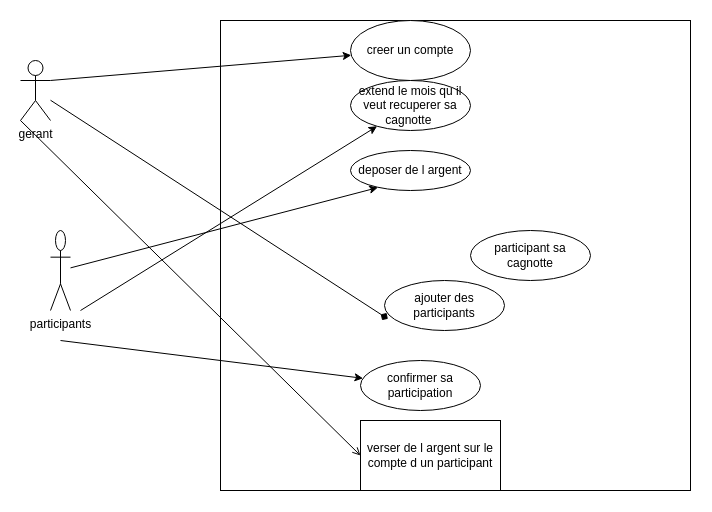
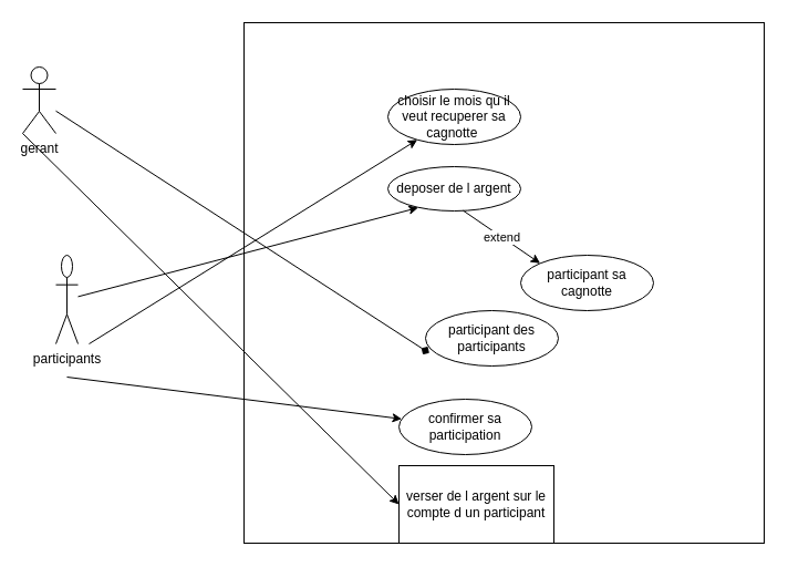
- <mxCell id="4" value="creer un compte" style="ellipse;whiteSpace=wrap;html=1;" parent="1" vertex="1"><mxGeometry x="350" y="20" width="120" height="60" as="geometry" /></mxCell>
- <mxCell id="12" value="" style="endArrow=classic;html=1;exitX=1;exitY=0.333;exitDx=0;exitDy=0;exitPerimeter=0;" parent="1" source="10" target="4" edge="1"><mxGeometry width="50" height="50" relative="1" as="geometry"><mxPoint x="110" y="130" as="sourcePoint" /><mxPoint x="160" y="80" as="targetPoint" /></mxGeometry></mxCell>
- <mxCell id="5" value="extend le mois qu il veut recuperer sa cagnotte&amp;nbsp;" style="ellipse;whiteSpace=wrap;html=1;" parent="1" vertex="1"><mxGeometry x="350" y="80" width="120" height="50" as="geometry" /></mxCell>
+ <mxCell id="5" value="choisir le mois qu il veut recuperer sa cagnotte&amp;nbsp;" style="ellipse;whiteSpace=wrap;html=1;" parent="1" vertex="1"><mxGeometry x="350" y="80" width="120" height="50" as="geometry" /></mxCell>
+ <mxCell id="18" value="" style="endArrow=classic;html=1;exitX=0.567;exitY=0.993;exitDx=0;exitDy=0;exitPerimeter=0;entryX=0;entryY=0;entryDx=0;entryDy=0;" parent="1" source="6" target="7" edge="1"><mxGeometry relative="1" as="geometry"><mxPoint x="280" y="240" as="sourcePoint" /><mxPoint x="440" y="240" as="targetPoint" /></mxGeometry></mxCell>
+ <mxCell id="19" value="extend" style="edgeLabel;resizable=0;html=1;align=center;verticalAlign=middle;" parent="18" connectable="0" vertex="1"><mxGeometry relative="1" as="geometry" /></mxCell>
- <mxCell id="8" value="ajouter des participants" style="ellipse;whiteSpace=wrap;html=1;" parent="1" vertex="1"><mxGeometry x="384" y="280" width="120" height="50" as="geometry" /></mxCell>
+ <mxCell id="8" value="participant des participants" style="ellipse;whiteSpace=wrap;html=1;" parent="1" vertex="1"><mxGeometry x="384" y="280" width="120" height="50" as="geometry" /></mxCell>
- <mxCell id="17" value="" style="endArrow=open;html=1;exitX=0;exitY=1;exitDx=0;exitDy=0;exitPerimeter=0;entryX=0;entryY=0.5;entryDx=0;entryDy=0;" parent="1" source="10" target="16" edge="1"><mxGeometry width="50" height="50" relative="1" as="geometry"><mxPoint x="0" y="250" as="sourcePoint" /><mxPoint x="50" y="200" as="targetPoint" /></mxGeometry></mxCell>
+ <mxCell id="17" value="" style="endArrow=classic;html=1;exitX=0;exitY=1;exitDx=0;exitDy=0;exitPerimeter=0;entryX=0;entryY=0.5;entryDx=0;entryDy=0;" parent="1" source="10" target="16" edge="1"><mxGeometry width="50" height="50" relative="1" as="geometry"><mxPoint x="0" y="250" as="sourcePoint" /><mxPoint x="50" y="200" as="targetPoint" /></mxGeometry></mxCell>
